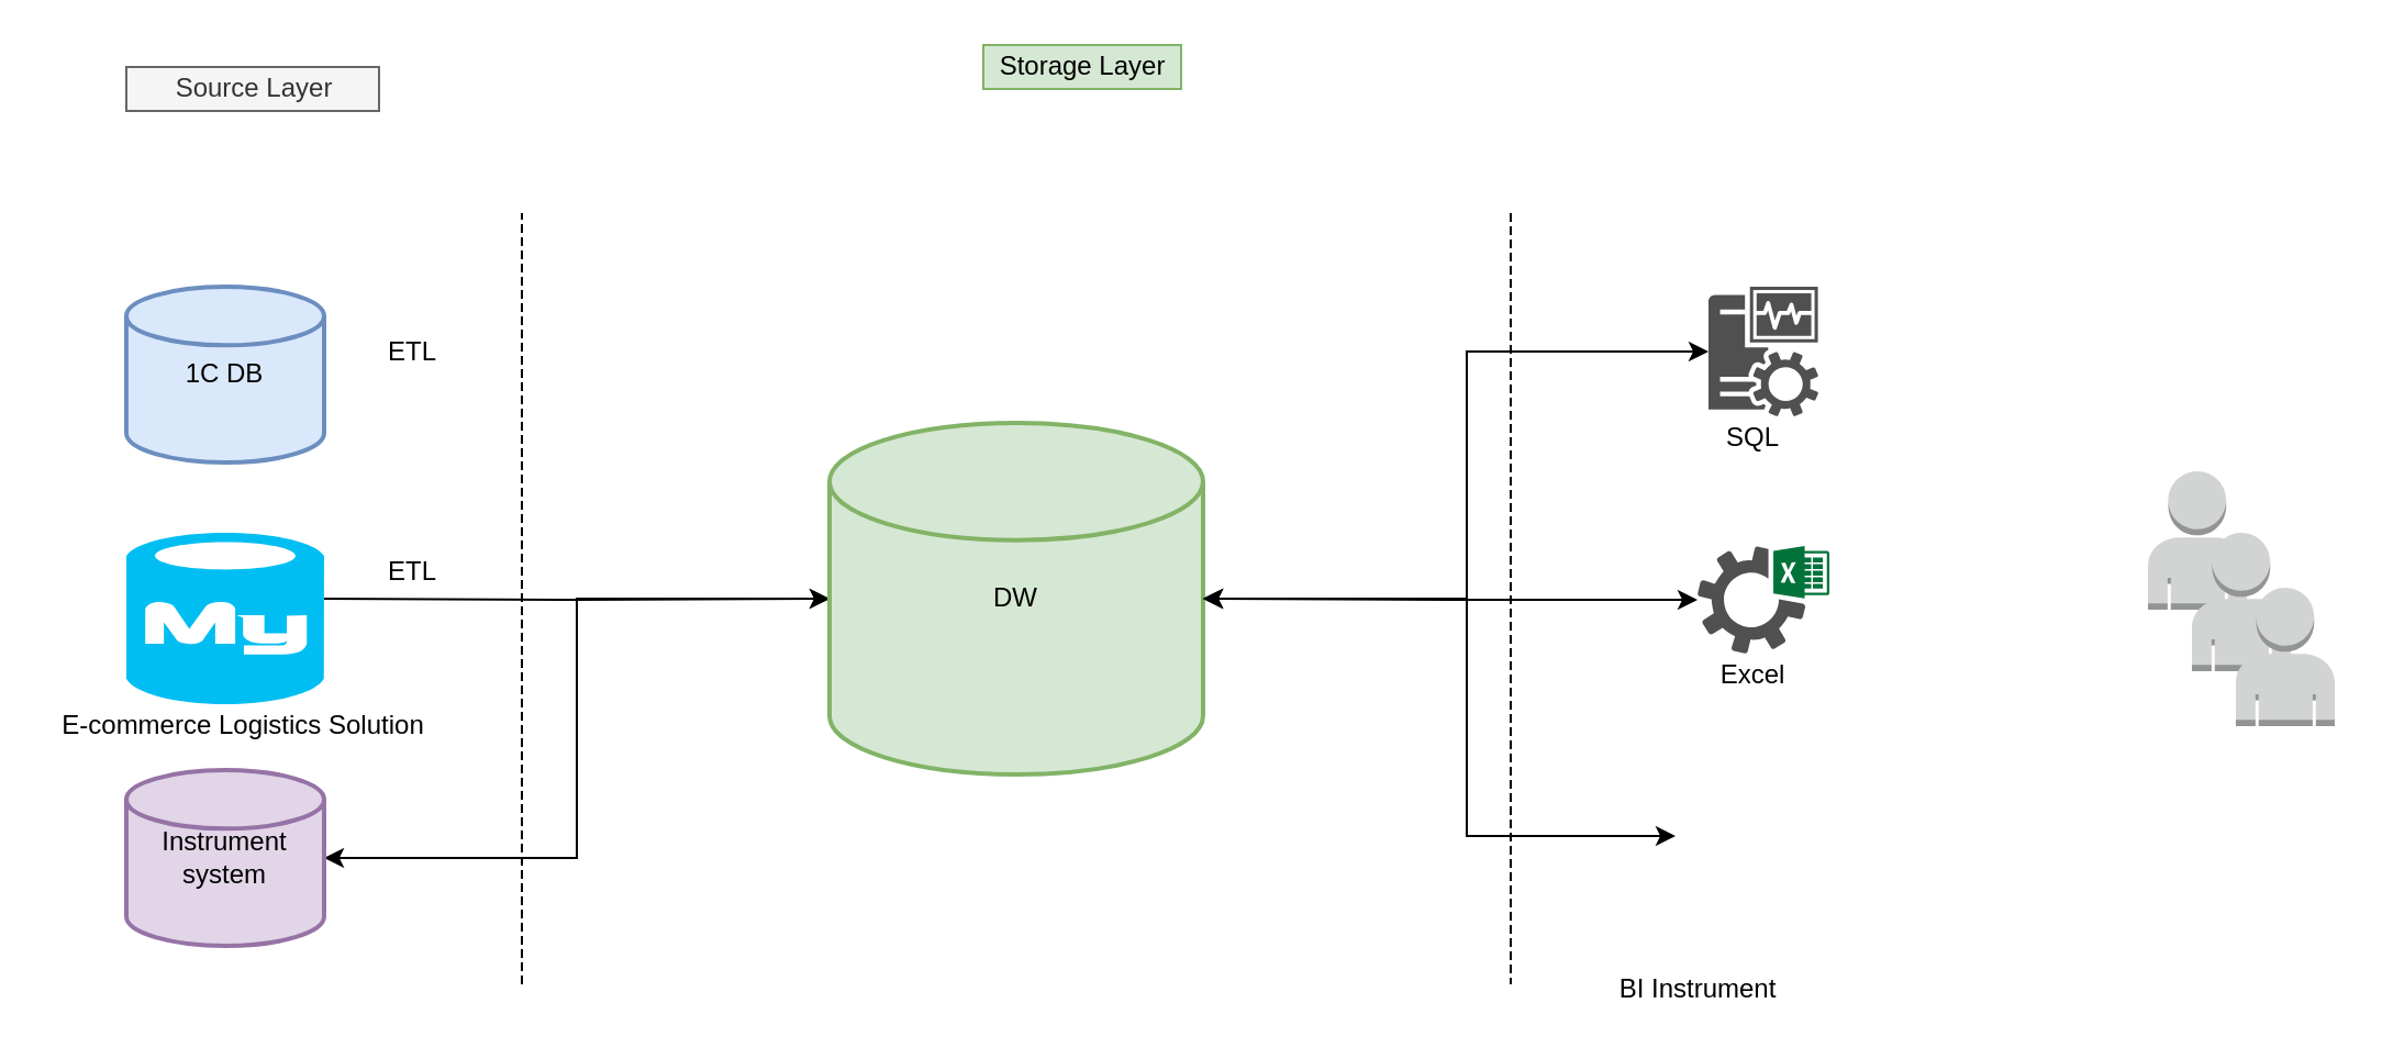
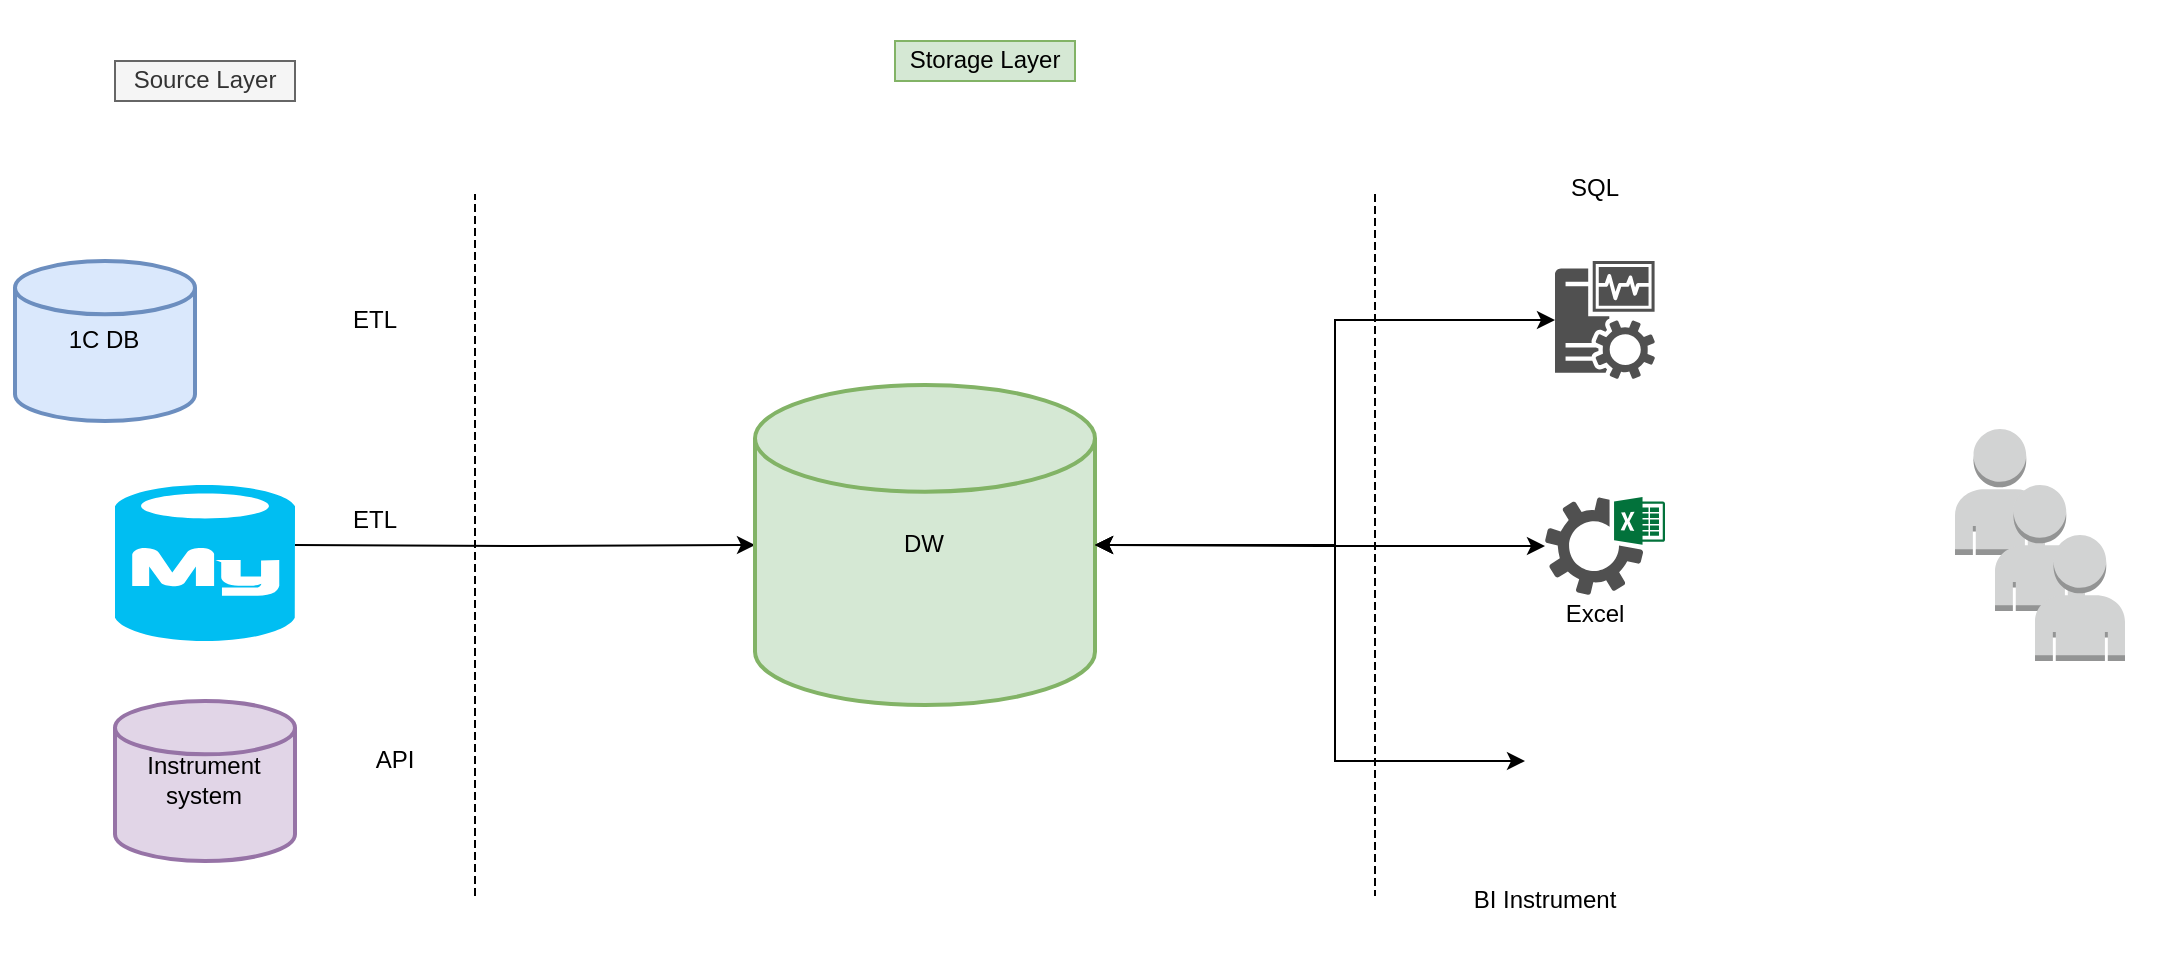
- <mxCell id="3" value="Source Layer" style="text;html=1;align=center;verticalAlign=middle;resizable=0;points=[];autosize=1;strokeColor=#666666;fillColor=#f5f5f5;fontColor=#333333;" vertex="1" parent="1"><mxGeometry x="57" y="30" width="115" height="20" as="geometry" /></mxCell>
+ <mxCell id="3" value="Source Layer" style="text;html=1;align=center;verticalAlign=middle;resizable=0;points=[];autosize=1;strokeColor=#666666;fillColor=#f5f5f5;fontColor=#333333;" vertex="1" parent="1"><mxGeometry x="57" y="30" width="90" height="20" as="geometry" /></mxCell>
- <mxCell id="2" value="1C DB" style="strokeWidth=2;html=1;shape=mxgraph.flowchart.database;whiteSpace=wrap;fillColor=#dae8fc;strokeColor=#6c8ebf;" vertex="1" parent="1"><mxGeometry x="57" y="130" width="90" height="80" as="geometry" /></mxCell>
+ <mxCell id="2" value="1C DB" style="strokeWidth=2;html=1;shape=mxgraph.flowchart.database;whiteSpace=wrap;fillColor=#dae8fc;strokeColor=#6c8ebf;" vertex="1" parent="1"><mxGeometry x="7" y="130" width="90" height="80" as="geometry" /></mxCell>
- <mxCell id="24" value="SQL" style="text;html=1;align=center;verticalAlign=middle;resizable=0;points=[];autosize=1;strokeColor=none;fillColor=none;" vertex="1" parent="1"><mxGeometry x="777" y="189" width="40" height="20" as="geometry" /></mxCell>
+ <mxCell id="24" value="SQL" style="text;html=1;align=center;verticalAlign=middle;resizable=0;points=[];autosize=1;strokeColor=none;fillColor=none;" vertex="1" parent="1"><mxGeometry x="777" y="84" width="40" height="20" as="geometry" /></mxCell>
- <mxCell id="19" value="E-commerce Logistics Solution" style="text;html=1;align=center;verticalAlign=middle;resizable=0;points=[];autosize=1;strokeColor=none;fillColor=none;" vertex="1" parent="1"><mxGeometry x="20" y="320" width="180" height="20" as="geometry" /></mxCell>
+ <mxCell id="10" value="API" style="text;html=1;align=center;verticalAlign=middle;resizable=0;points=[];autosize=1;strokeColor=none;fillColor=none;" vertex="1" parent="1"><mxGeometry x="182" y="370" width="30" height="20" as="geometry" /></mxCell>
- <mxCell id="5" value="" style="edgeStyle=orthogonalEdgeStyle;rounded=0;orthogonalLoop=1;jettySize=auto;html=1;entryX=0;entryY=0.5;entryDx=0;entryDy=0;entryPerimeter=0;startArrow=classic;startFill=1;" edge="1" parent="1" source="6" target="9"><mxGeometry relative="1" as="geometry" /></mxCell>
